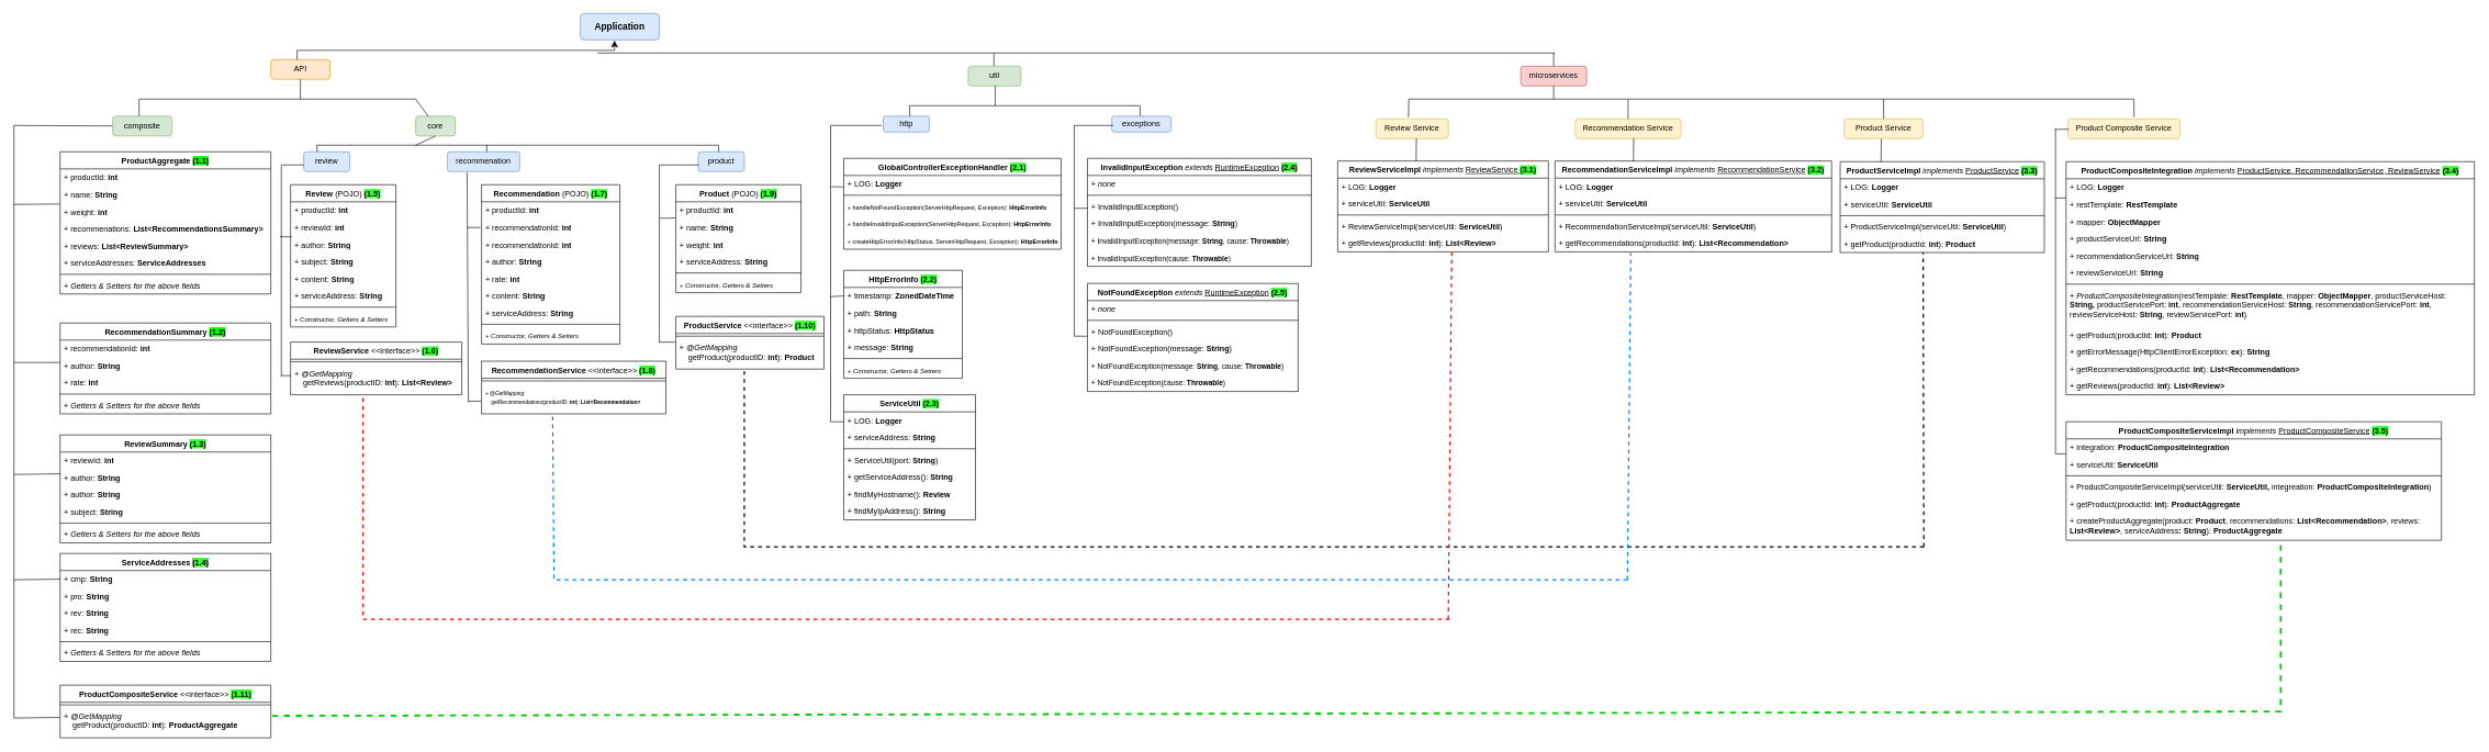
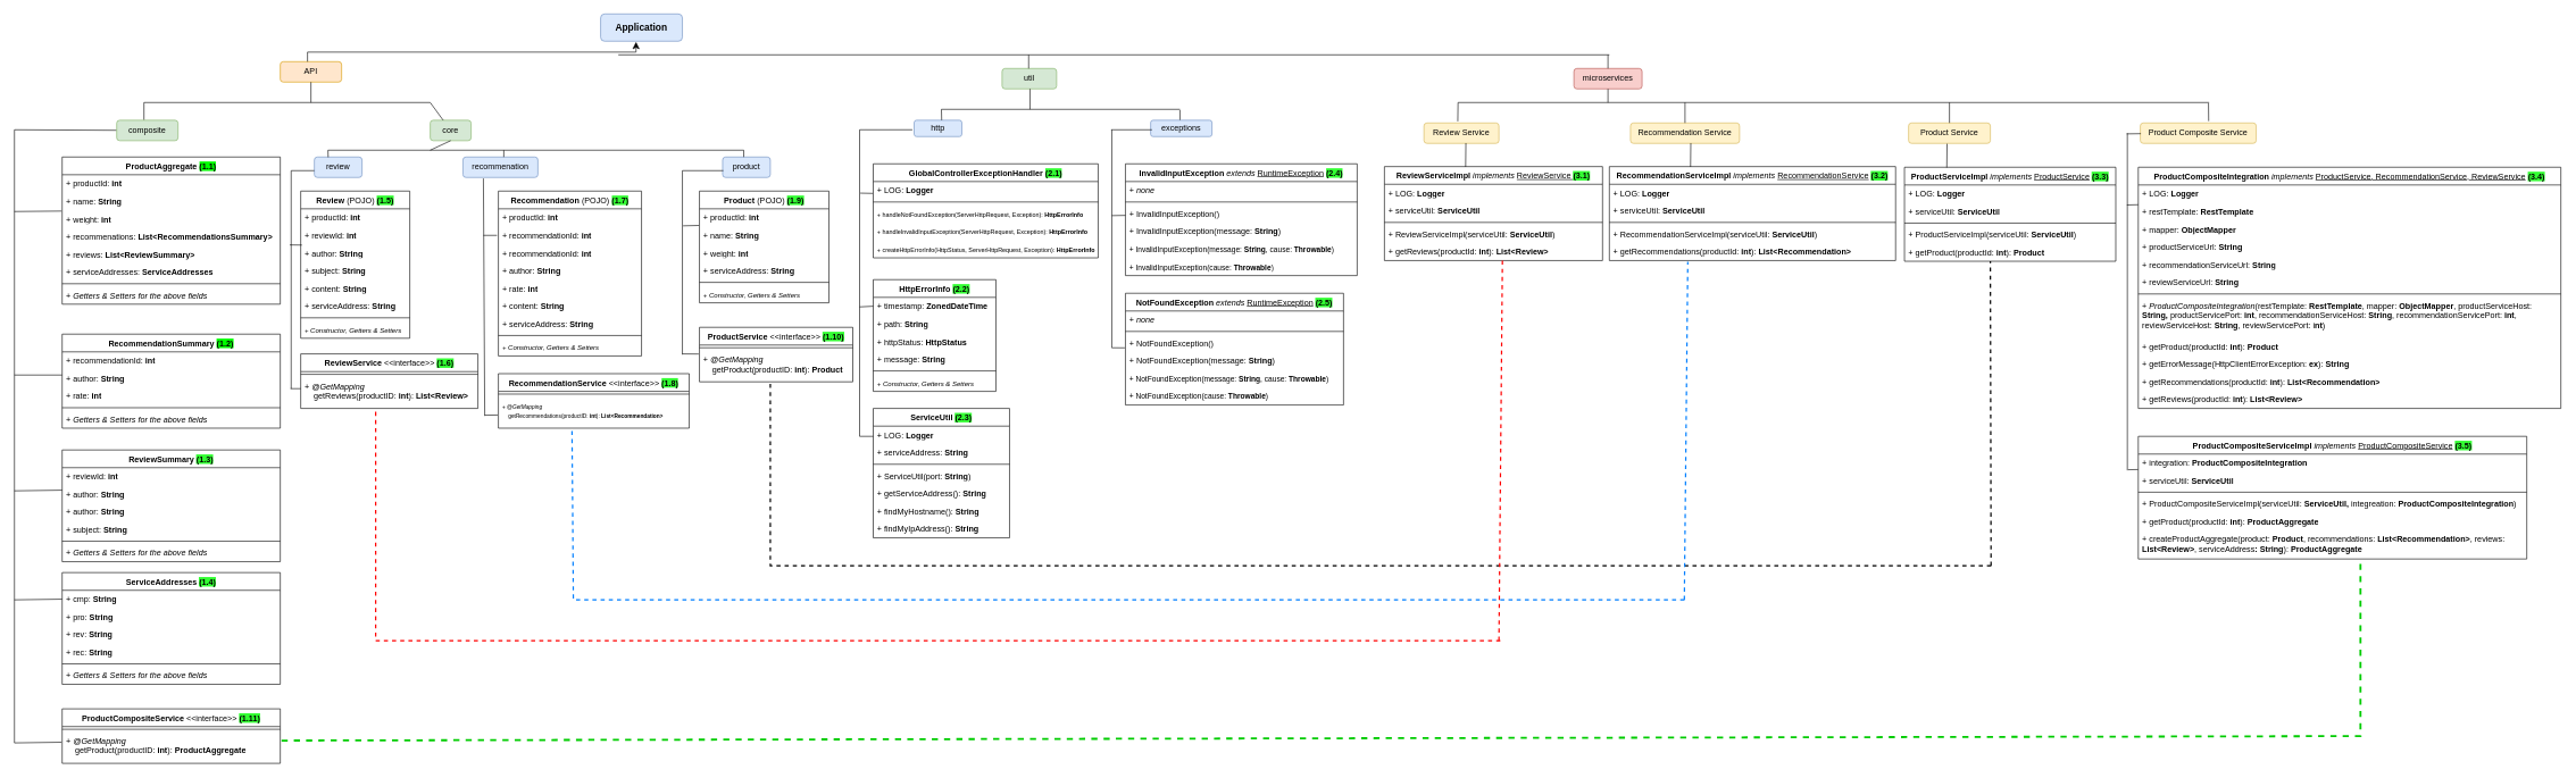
- <mxCell id="148" value="+&amp;nbsp;findMyHostname&lt;span style=&quot;background-color: initial;&quot;&gt;(): &lt;b&gt;Review&lt;/b&gt;&lt;/span&gt;" style="text;strokeColor=none;fillColor=none;align=left;verticalAlign=top;spacingLeft=4;spacingRight=4;overflow=hidden;rotatable=0;points=[[0,0.5],[1,0.5]];portConstraint=eastwest;whiteSpace=wrap;html=1;" parent="141" vertex="1"><mxGeometry y="138" width="200" height="26" as="geometry" /></mxCell>
+ <mxCell id="148" value="+&amp;nbsp;findMyHostname&lt;span style=&quot;background-color: initial;&quot;&gt;(): &lt;b&gt;String&lt;/b&gt;&lt;/span&gt;" style="text;strokeColor=none;fillColor=none;align=left;verticalAlign=top;spacingLeft=4;spacingRight=4;overflow=hidden;rotatable=0;points=[[0,0.5],[1,0.5]];portConstraint=eastwest;whiteSpace=wrap;html=1;" parent="141" vertex="1"><mxGeometry y="138" width="200" height="26" as="geometry" /></mxCell>
